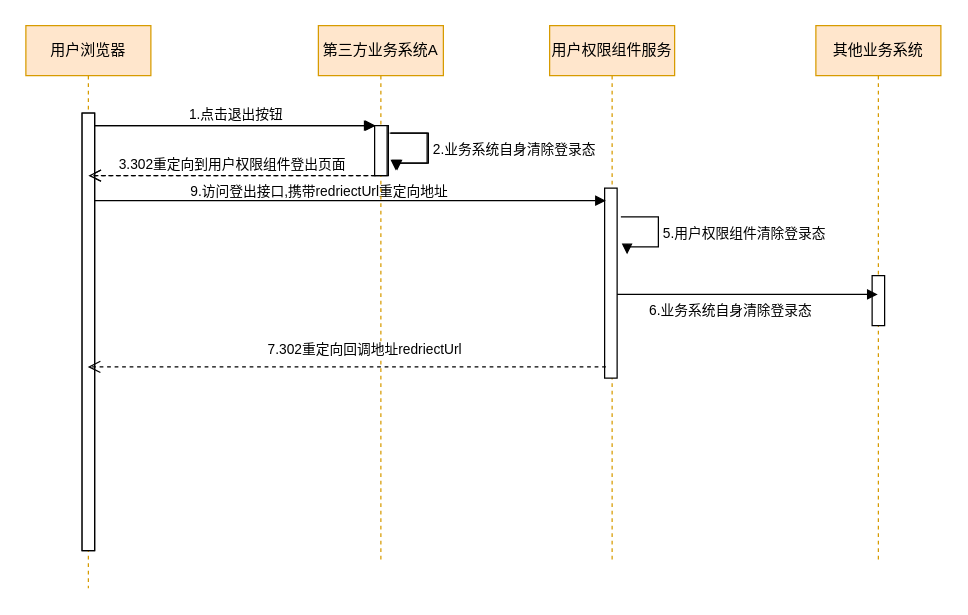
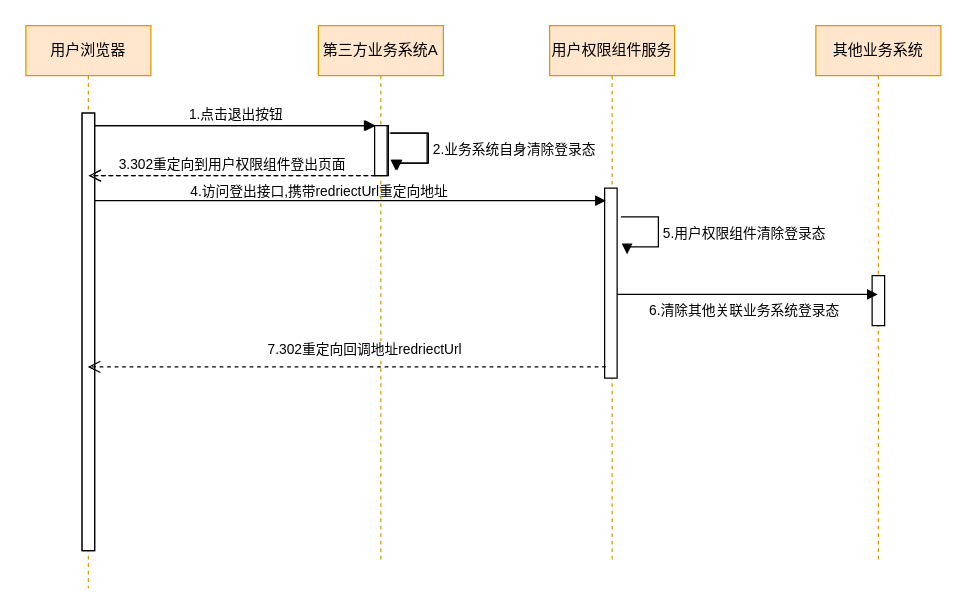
- <mxCell id="7" value="&lt;div style=&quot;text-align: center;&quot;&gt;&lt;span style=&quot;font-size: 11px; white-space: nowrap; background-color: rgb(255, 255, 255);&quot;&gt;9.访问登出接口,携带redriectUrl重定向地址&lt;/span&gt;&lt;/div&gt;" style="text;whiteSpace=wrap;html=1;" parent="1" vertex="1"><mxGeometry x="150" y="139" width="120" height="21" as="geometry" /></mxCell>
+ <mxCell id="7" value="&lt;div style=&quot;text-align: center;&quot;&gt;&lt;span style=&quot;font-size: 11px; white-space: nowrap; background-color: rgb(255, 255, 255);&quot;&gt;4.访问登出接口,携带redriectUrl重定向地址&lt;/span&gt;&lt;/div&gt;" style="text;whiteSpace=wrap;html=1;" parent="1" vertex="1"><mxGeometry x="150" y="139" width="120" height="21" as="geometry" /></mxCell>
- <mxCell id="24" value="&lt;span style=&quot;color: rgb(0, 0, 0); font-family: Helvetica; font-size: 11px; font-style: normal; font-variant-ligatures: normal; font-variant-caps: normal; font-weight: 400; letter-spacing: normal; orphans: 2; text-align: left; text-indent: 0px; text-transform: none; white-space: nowrap; widows: 2; word-spacing: 0px; -webkit-text-stroke-width: 0px; background-color: rgb(255, 255, 255); text-decoration-style: initial; text-decoration-color: initial; display: inline !important; float: none;&quot;&gt;6.业务系统自身清除登录态&lt;/span&gt;" style="text;whiteSpace=wrap;html=1;" vertex="1" parent="1"><mxGeometry x="517" y="234" width="170" height="36" as="geometry" /></mxCell>
+ <mxCell id="24" value="&lt;span style=&quot;color: rgb(0, 0, 0); font-family: Helvetica; font-size: 11px; font-style: normal; font-variant-ligatures: normal; font-variant-caps: normal; font-weight: 400; letter-spacing: normal; orphans: 2; text-align: left; text-indent: 0px; text-transform: none; white-space: nowrap; widows: 2; word-spacing: 0px; -webkit-text-stroke-width: 0px; background-color: rgb(255, 255, 255); text-decoration-style: initial; text-decoration-color: initial; display: inline !important; float: none;&quot;&gt;6.清除其他关联业务系统登录态&lt;/span&gt;" style="text;whiteSpace=wrap;html=1;" vertex="1" parent="1"><mxGeometry x="517" y="234" width="170" height="36" as="geometry" /></mxCell>
